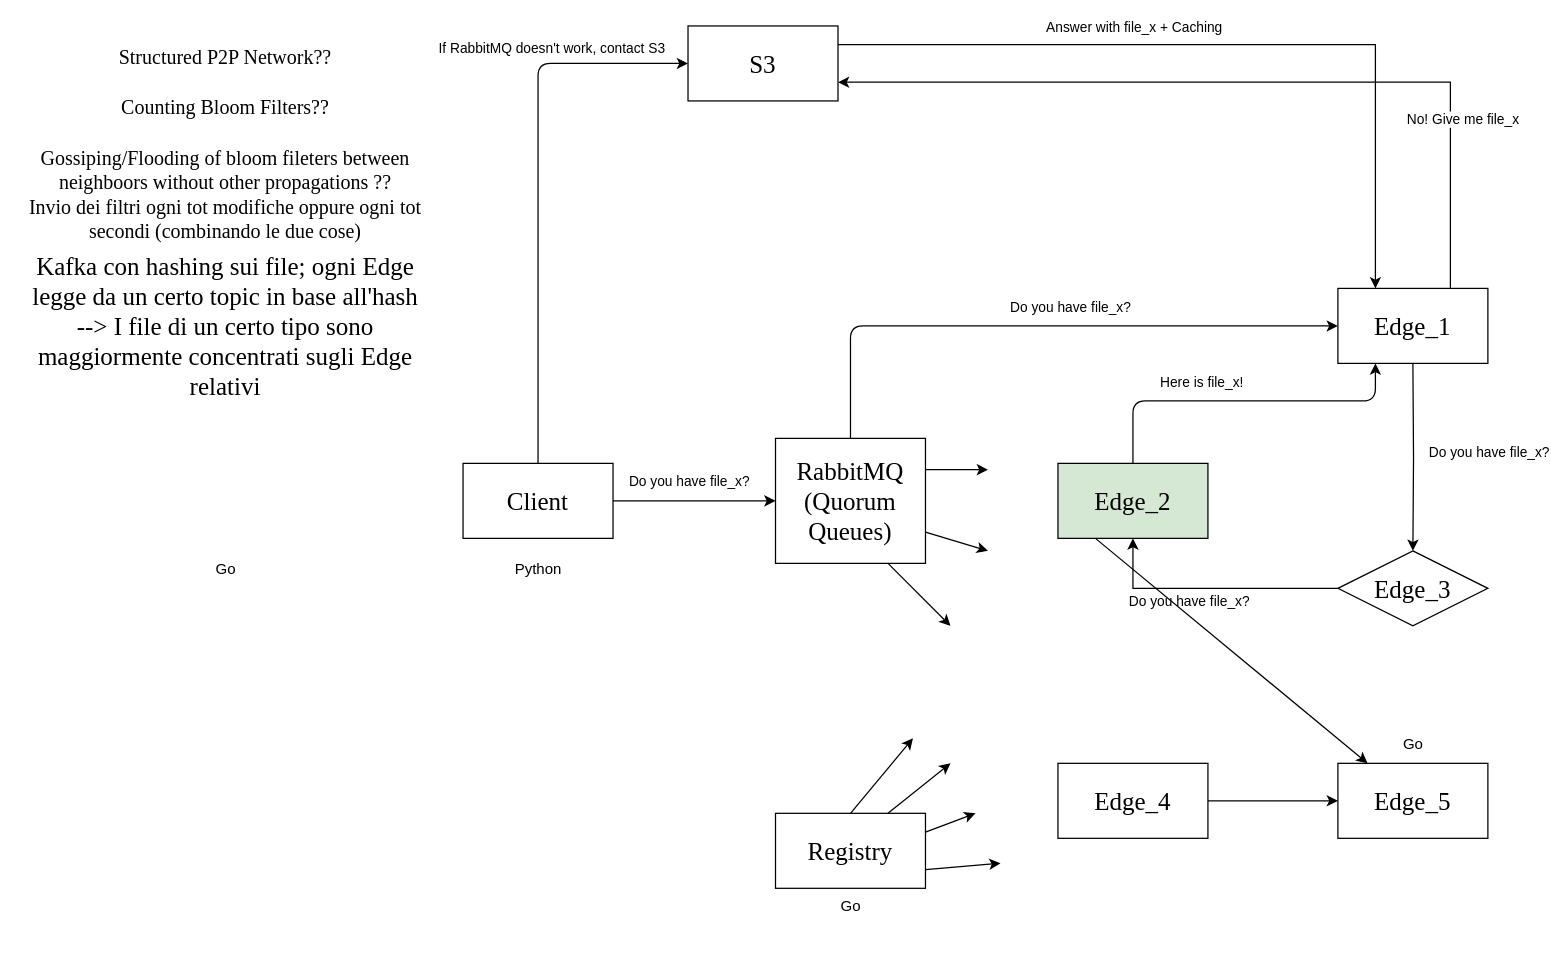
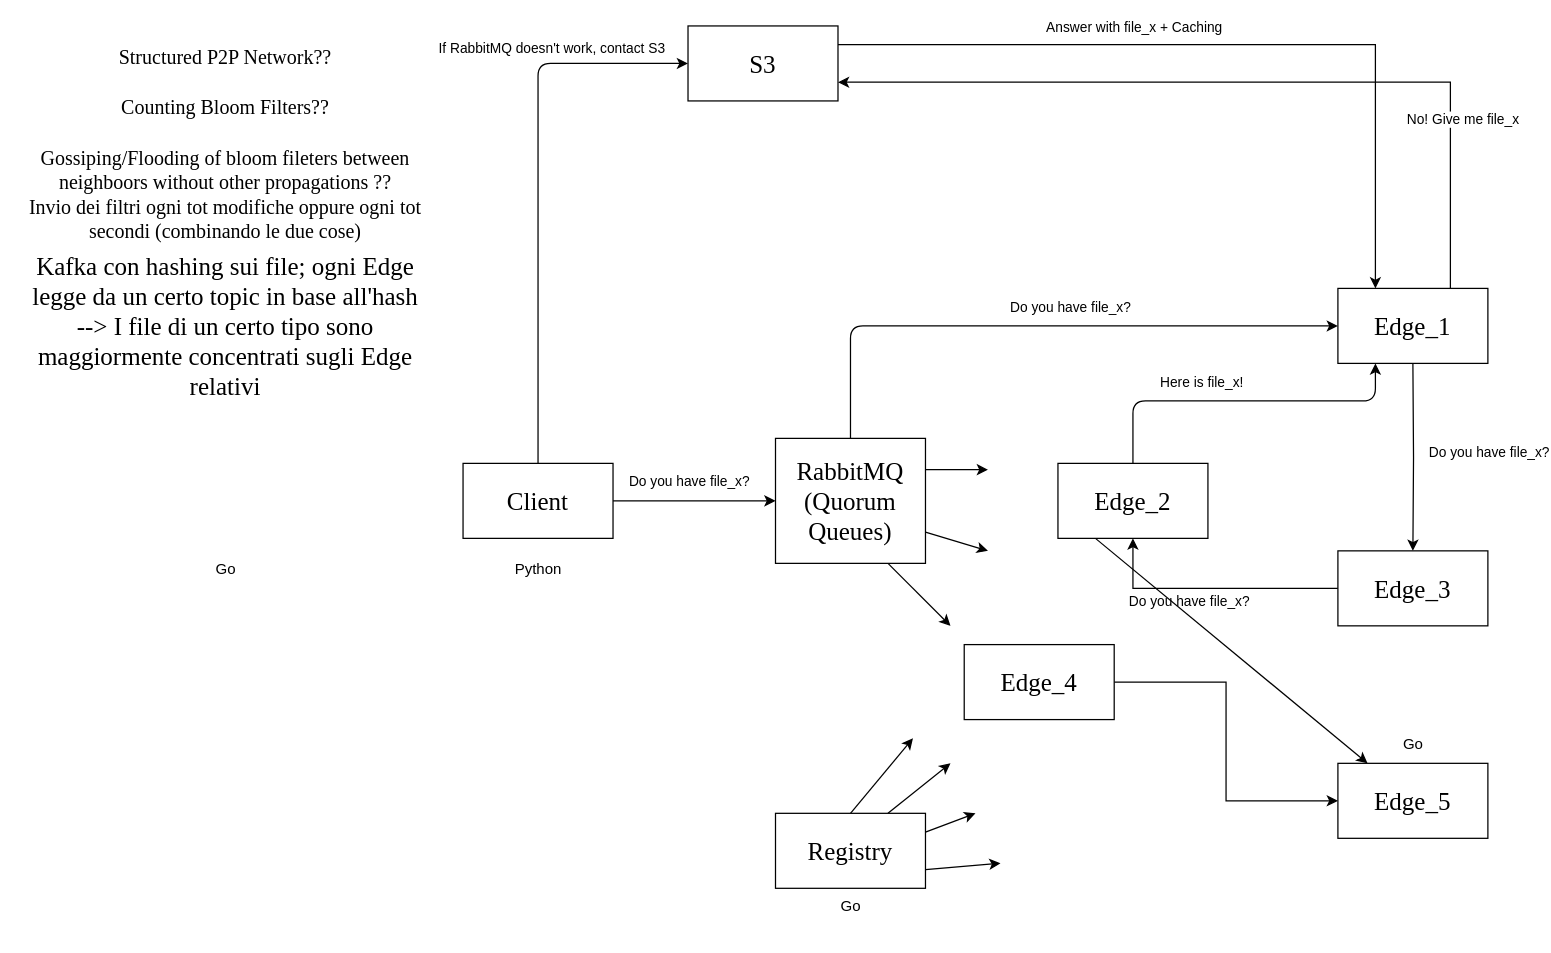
- <mxCell id="14" value="Edge_2" style="rounded=0;whiteSpace=wrap;html=1;fontFamily=Times New Roman;fontSize=20;fillColor=#d5e8d4;" parent="1" vertex="1"><mxGeometry x="846" y="370" width="120" height="60" as="geometry" /></mxCell>
+ <mxCell id="14" value="Edge_2" style="rounded=0;whiteSpace=wrap;html=1;fontFamily=Times New Roman;fontSize=20;" parent="1" vertex="1"><mxGeometry x="846" y="370" width="120" height="60" as="geometry" /></mxCell>
- <mxCell id="21" value="Edge_3" style="rhombus;whiteSpace=wrap;html=1;fontFamily=Times New Roman;fontSize=20;" parent="1" vertex="1"><mxGeometry x="1070" y="440" width="120" height="60" as="geometry" /></mxCell>
+ <mxCell id="21" value="Edge_3" style="rounded=0;whiteSpace=wrap;html=1;fontFamily=Times New Roman;fontSize=20;" parent="1" vertex="1"><mxGeometry x="1070" y="440" width="120" height="60" as="geometry" /></mxCell>
- <mxCell id="23" value="Edge_4" style="rounded=0;whiteSpace=wrap;html=1;fontFamily=Times New Roman;fontSize=20;" parent="1" vertex="1"><mxGeometry x="846" y="610" width="120" height="60" as="geometry" /></mxCell>
+ <mxCell id="23" value="Edge_4" style="rounded=0;whiteSpace=wrap;html=1;fontFamily=Times New Roman;fontSize=20;" parent="1" vertex="1"><mxGeometry x="771" y="515" width="120" height="60" as="geometry" /></mxCell>
